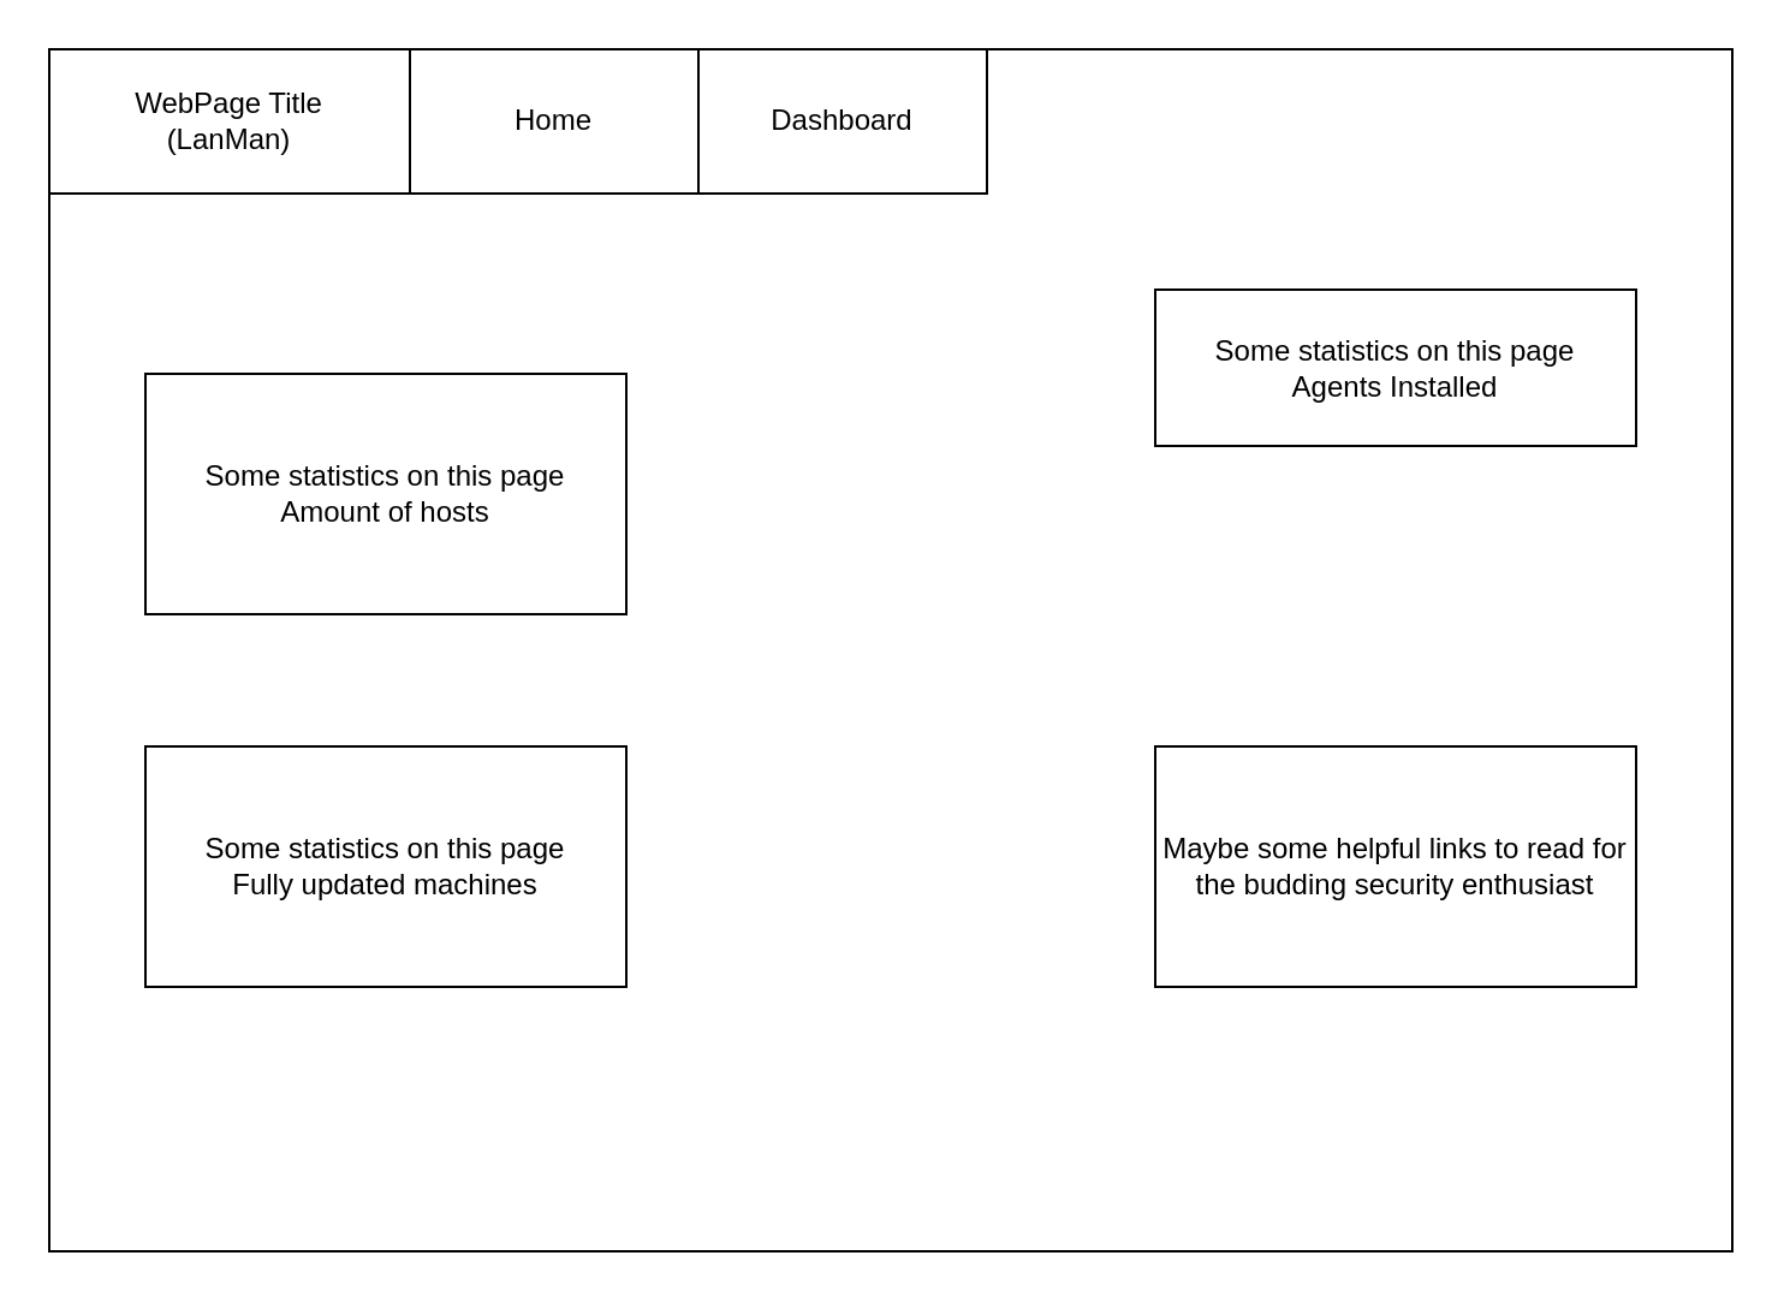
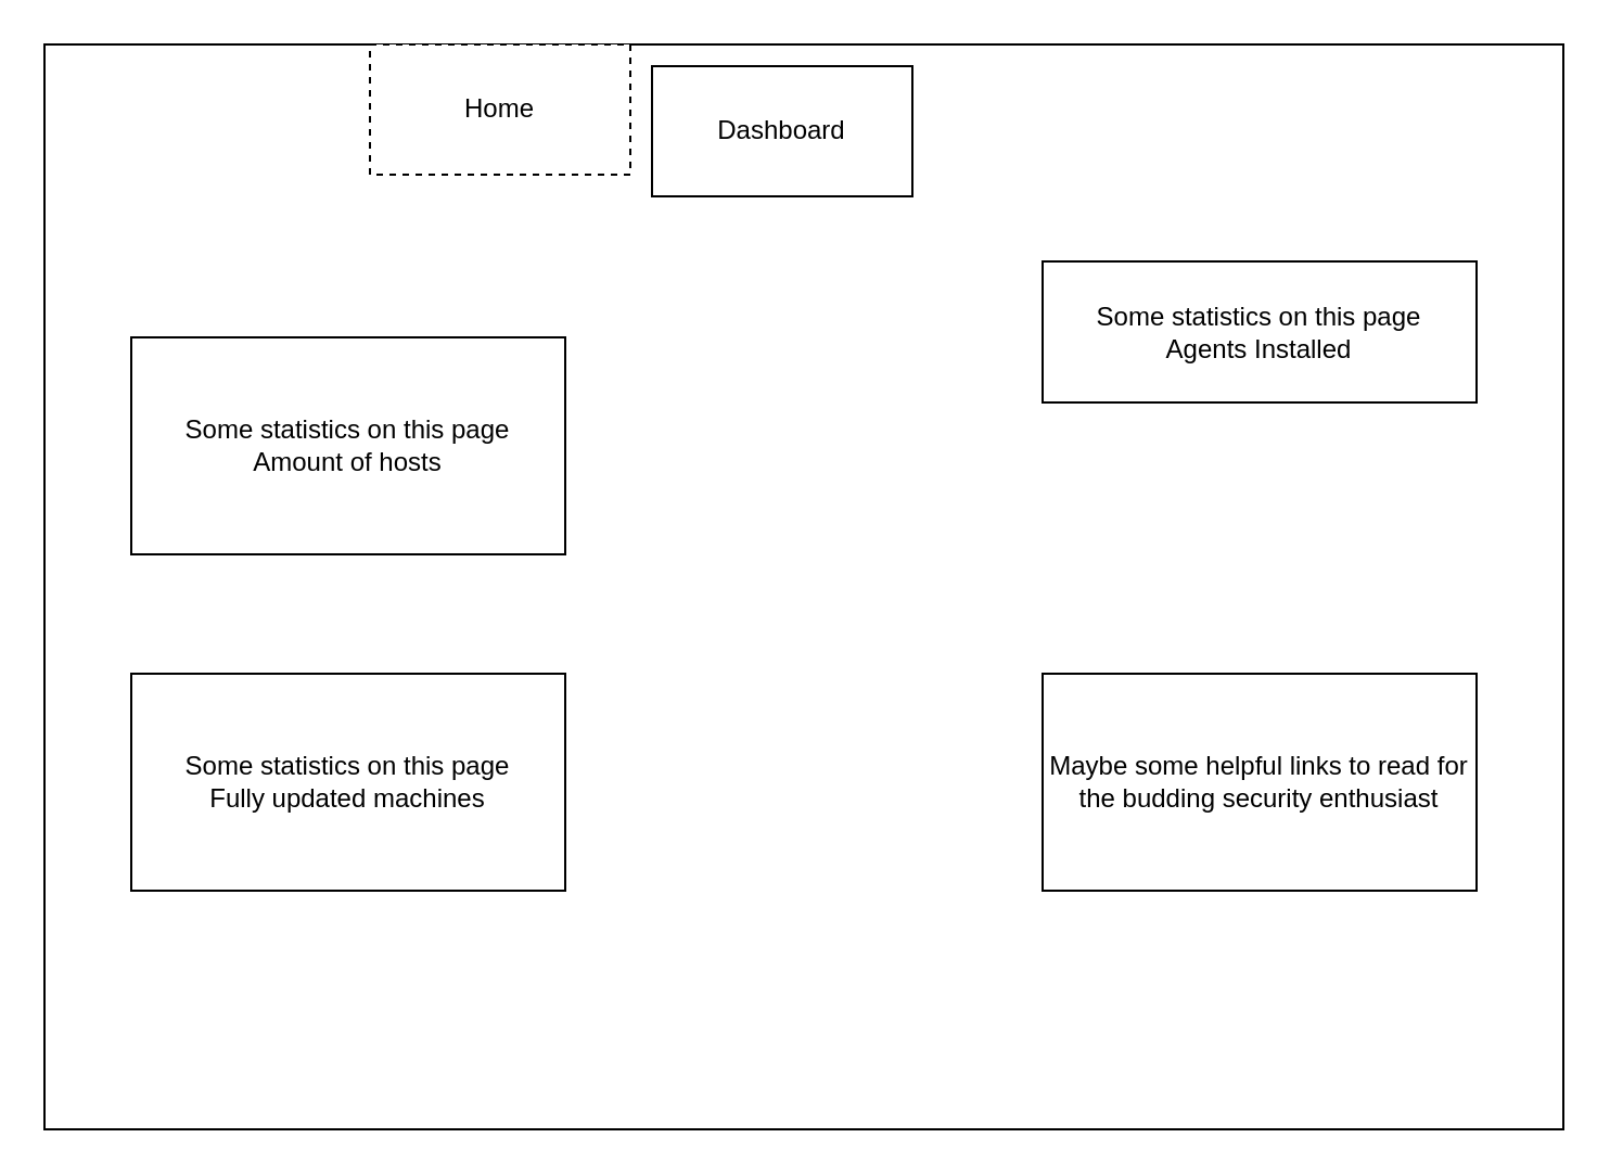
- <mxCell id="3" value="WebPage Title&lt;br&gt;(LanMan)" style="rounded=0;whiteSpace=wrap;html=1;fontColor=default;strokeColor=default;fillColor=default;" vertex="1" parent="1"><mxGeometry x="20" y="20" width="150" height="60" as="geometry" /></mxCell>
- <mxCell id="4" value="Home" style="rounded=0;whiteSpace=wrap;html=1;fontColor=default;strokeColor=default;fillColor=default;" vertex="1" parent="1"><mxGeometry x="170" y="20" width="120" height="60" as="geometry" /></mxCell>
+ <mxCell id="4" value="Home" style="rounded=0;whiteSpace=wrap;html=1;fontColor=default;strokeColor=default;fillColor=default;dashed=1;" vertex="1" parent="1"><mxGeometry x="170" y="20" width="120" height="60" as="geometry" /></mxCell>
- <mxCell id="5" value="Dashboard" style="rounded=0;whiteSpace=wrap;html=1;fontColor=default;strokeColor=default;fillColor=default;" vertex="1" parent="1"><mxGeometry x="290" y="20" width="120" height="60" as="geometry" /></mxCell>
+ <mxCell id="5" value="Dashboard" style="rounded=0;whiteSpace=wrap;html=1;fontColor=default;strokeColor=default;fillColor=default;" vertex="1" parent="1"><mxGeometry x="300" y="30" width="120" height="60" as="geometry" /></mxCell>
